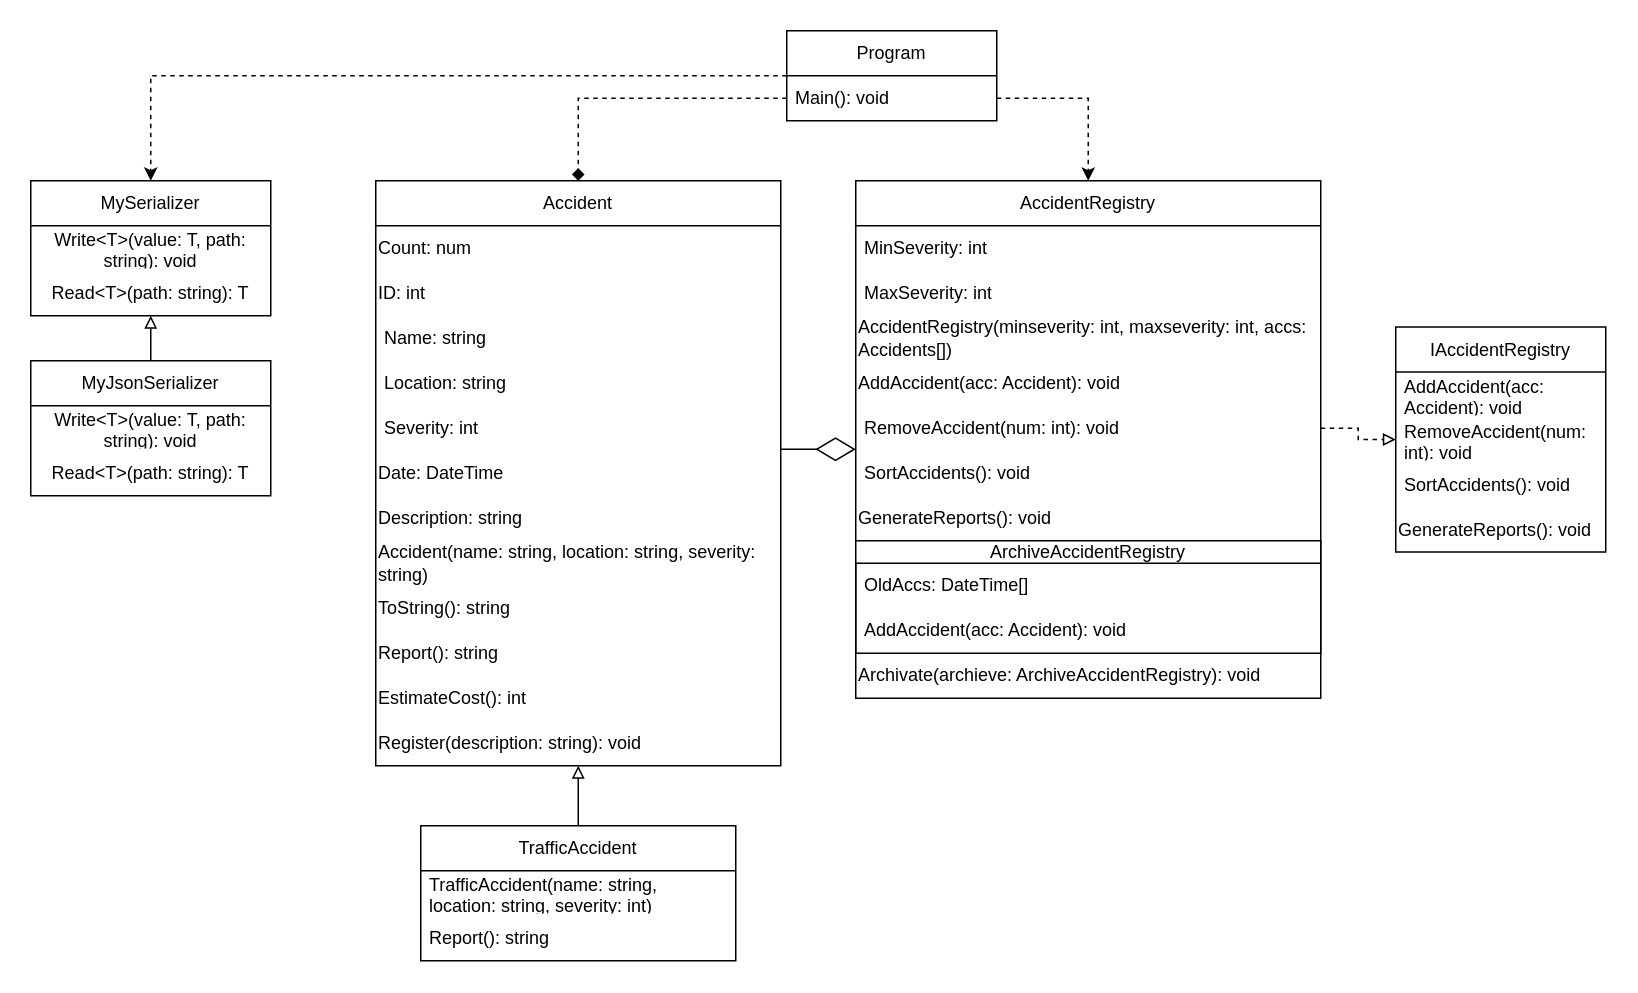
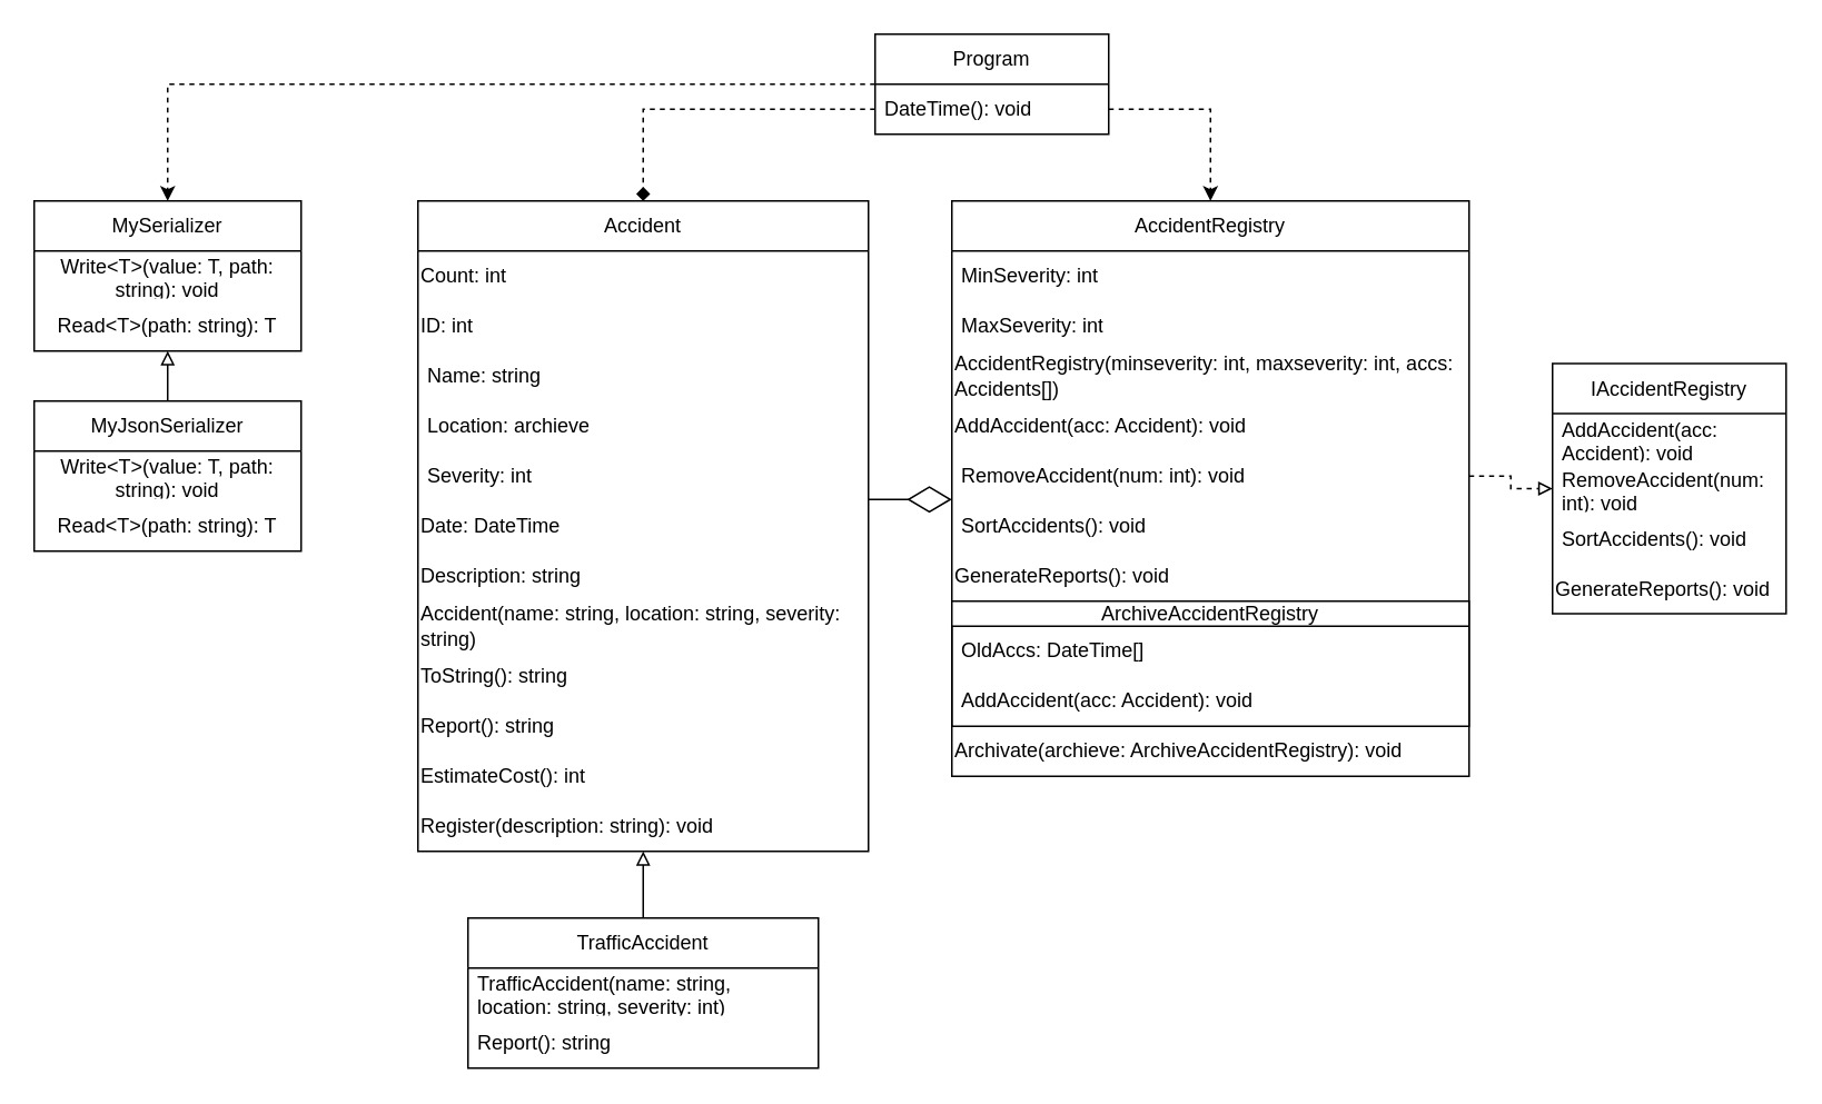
- <mxCell id="4" value="Main(): void" style="text;strokeColor=none;fillColor=none;align=left;verticalAlign=middle;spacingLeft=4;spacingRight=4;overflow=hidden;points=[[0,0.5],[1,0.5]];portConstraint=eastwest;rotatable=0;whiteSpace=wrap;html=1;" vertex="1" parent="3"><mxGeometry y="30" width="140" height="30" as="geometry" /></mxCell>
+ <mxCell id="4" value="DateTime(): void" style="text;strokeColor=none;fillColor=none;align=left;verticalAlign=middle;spacingLeft=4;spacingRight=4;overflow=hidden;points=[[0,0.5],[1,0.5]];portConstraint=eastwest;rotatable=0;whiteSpace=wrap;html=1;" vertex="1" parent="3"><mxGeometry y="30" width="140" height="30" as="geometry" /></mxCell>
- <mxCell id="6" value="Count: num" style="text;html=1;align=left;verticalAlign=middle;whiteSpace=wrap;rounded=0;" vertex="1" parent="5"><mxGeometry y="30" width="270" height="30" as="geometry" /></mxCell>
+ <mxCell id="6" value="Count: int" style="text;html=1;align=left;verticalAlign=middle;whiteSpace=wrap;rounded=0;" vertex="1" parent="5"><mxGeometry y="30" width="270" height="30" as="geometry" /></mxCell>
- <mxCell id="9" value="Location: string" style="text;strokeColor=none;fillColor=none;align=left;verticalAlign=middle;spacingLeft=4;spacingRight=4;overflow=hidden;points=[[0,0.5],[1,0.5]];portConstraint=eastwest;rotatable=0;whiteSpace=wrap;html=1;" vertex="1" parent="5"><mxGeometry y="120" width="270" height="30" as="geometry" /></mxCell>
+ <mxCell id="9" value="Location: archieve" style="text;strokeColor=none;fillColor=none;align=left;verticalAlign=middle;spacingLeft=4;spacingRight=4;overflow=hidden;points=[[0,0.5],[1,0.5]];portConstraint=eastwest;rotatable=0;whiteSpace=wrap;html=1;" vertex="1" parent="5"><mxGeometry y="120" width="270" height="30" as="geometry" /></mxCell>
